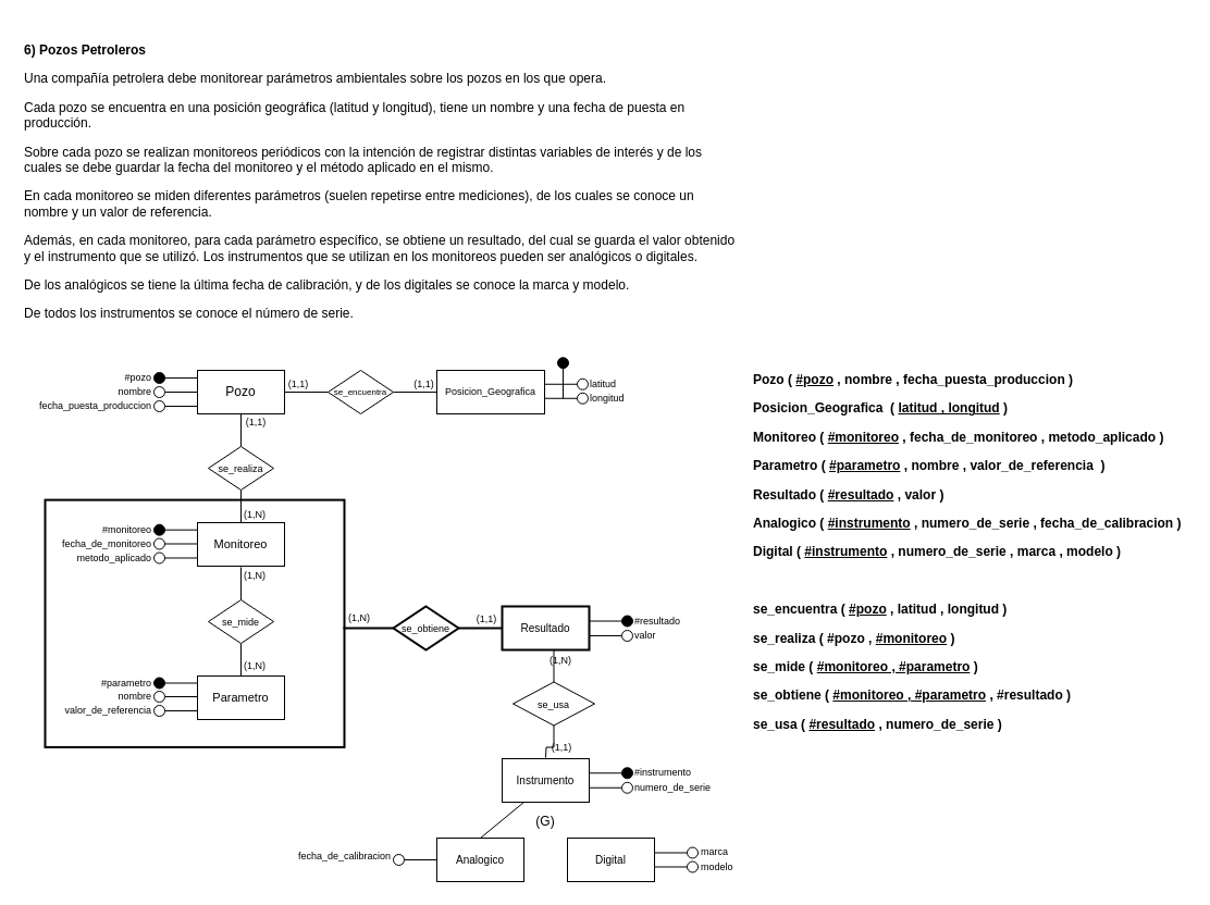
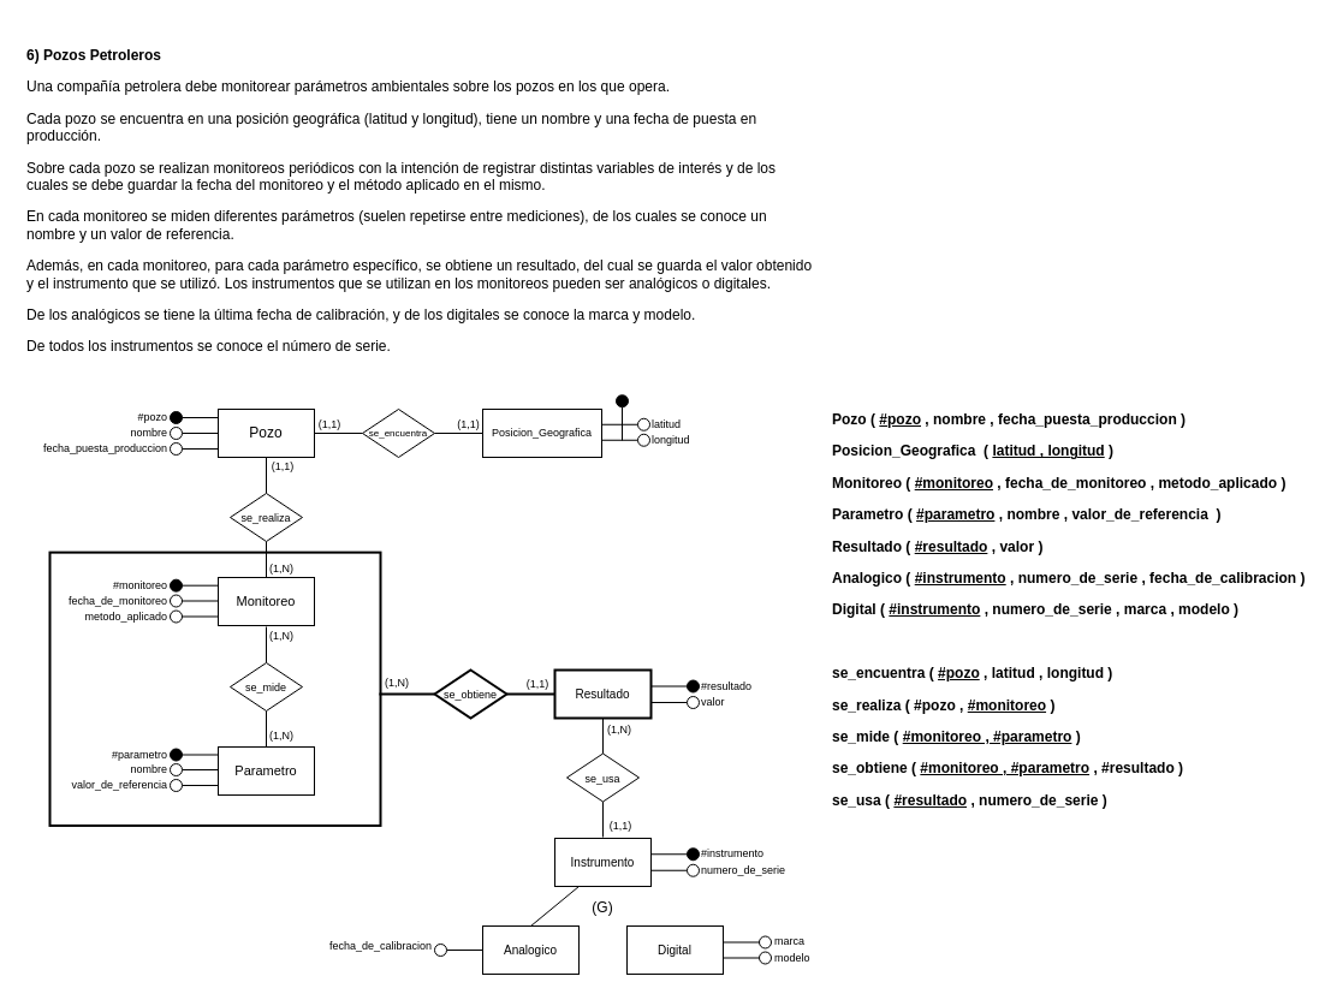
- <mxCell id="55" value="&lt;font style=&quot;font-size: 9px;&quot;&gt;se_usa&lt;/font&gt;" style="rhombus;whiteSpace=wrap;html=1;align=center;" parent="1" vertex="1"><mxGeometry x="471" y="626.5" width="75" height="40" as="geometry" /></mxCell>
+ <mxCell id="55" value="&lt;font style=&quot;font-size: 9px;&quot;&gt;se_usa&lt;/font&gt;" style="rhombus;whiteSpace=wrap;html=1;align=center;" parent="1" vertex="1"><mxGeometry x="471" y="626.5" width="60" height="40" as="geometry" /></mxCell>
